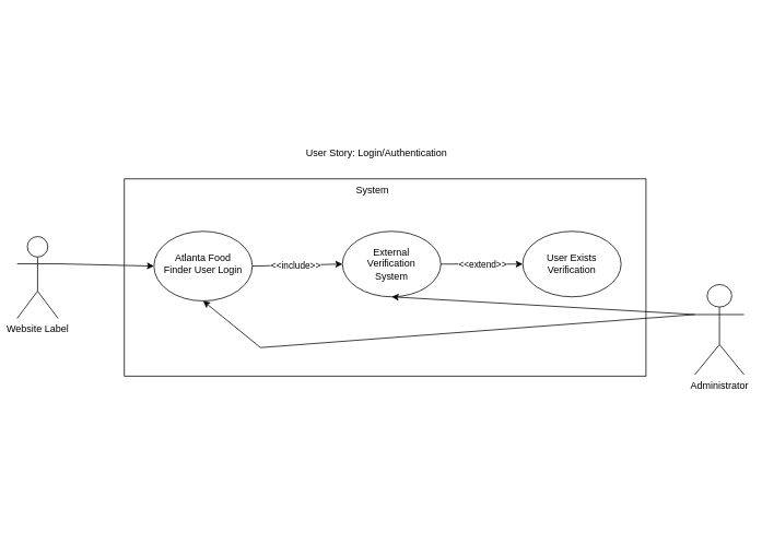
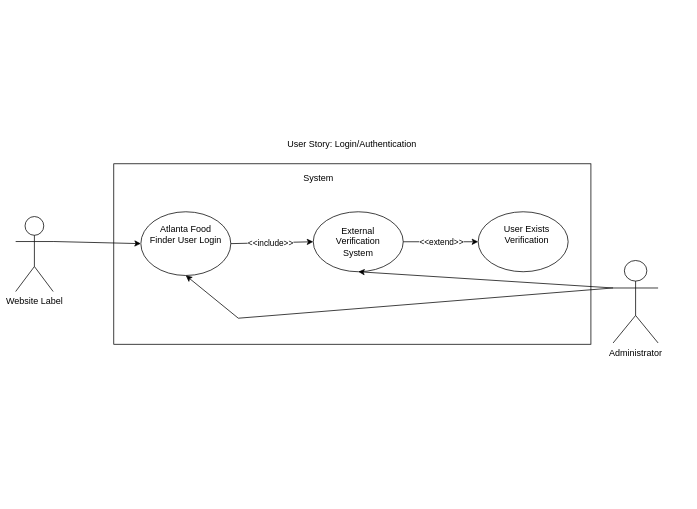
- <mxCell id="10" value="User Story: Login/Authentication" style="text;html=1;align=center;verticalAlign=middle;whiteSpace=wrap;rounded=0;" parent="1" vertex="1"><mxGeometry x="354.13" y="172" width="210" height="30" as="geometry" /></mxCell>
+ <mxCell id="10" value="User Story: Login/Authentication" style="text;html=1;align=center;verticalAlign=middle;whiteSpace=wrap;rounded=0;" parent="1" vertex="1"><mxGeometry x="364.13" width="210" height="30" as="geometry" y="177" /></mxCell>
- <mxCell id="9" value="System" style="text;html=1;align=center;verticalAlign=middle;whiteSpace=wrap;rounded=0;" parent="1" vertex="1"><mxGeometry x="423.75" y="217" width="60" height="30" as="geometry" /></mxCell>
+ <mxCell id="9" value="System" style="text;html=1;align=center;verticalAlign=middle;whiteSpace=wrap;rounded=0;" parent="1" vertex="1"><mxGeometry x="393.75" y="222" width="60" height="30" as="geometry" /></mxCell>
- <mxCell id="12" value="Atlanta Food Finder User Login" style="text;html=1;align=center;verticalAlign=middle;whiteSpace=wrap;rounded=0;" parent="1" vertex="1"><mxGeometry x="197" y="307" width="100" height="30" as="geometry" /></mxCell>
+ <mxCell id="12" value="Atlanta Food Finder User Login" style="text;html=1;align=center;verticalAlign=middle;whiteSpace=wrap;rounded=0;" parent="1" vertex="1"><mxGeometry x="197" y="297" width="100" height="30" as="geometry" /></mxCell>
- <mxCell id="19" value="User Exists Verification" style="text;html=1;align=center;verticalAlign=middle;whiteSpace=wrap;rounded=0;" parent="1" vertex="1"><mxGeometry x="647" y="307" width="100" height="30" as="geometry" /></mxCell>
+ <mxCell id="19" value="User Exists Verification" style="text;html=1;align=center;verticalAlign=middle;whiteSpace=wrap;rounded=0;" parent="1" vertex="1"><mxGeometry x="652" y="297" width="100" height="30" as="geometry" /></mxCell>
- <mxCell id="4" value="Administrator" style="shape=umlActor;verticalLabelPosition=bottom;verticalAlign=top;html=1;outlineConnect=0;" parent="1" vertex="1"><mxGeometry x="847" y="347" width="60" height="110" as="geometry" /></mxCell>
+ <mxCell id="4" value="Administrator" style="shape=umlActor;verticalLabelPosition=bottom;verticalAlign=top;html=1;outlineConnect=0;" parent="1" vertex="1"><mxGeometry x="817" y="347" width="60" height="110" as="geometry" /></mxCell>
